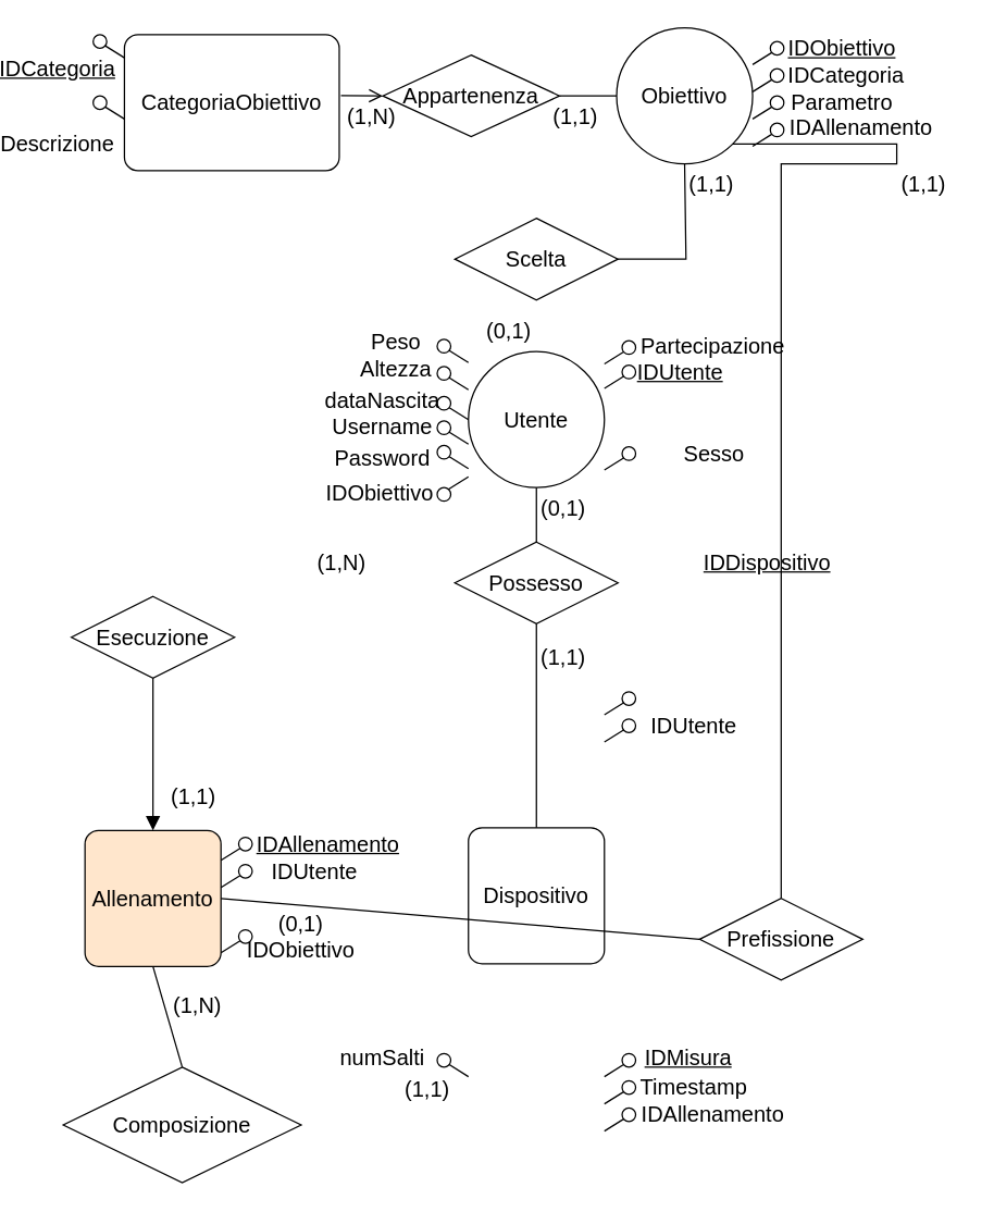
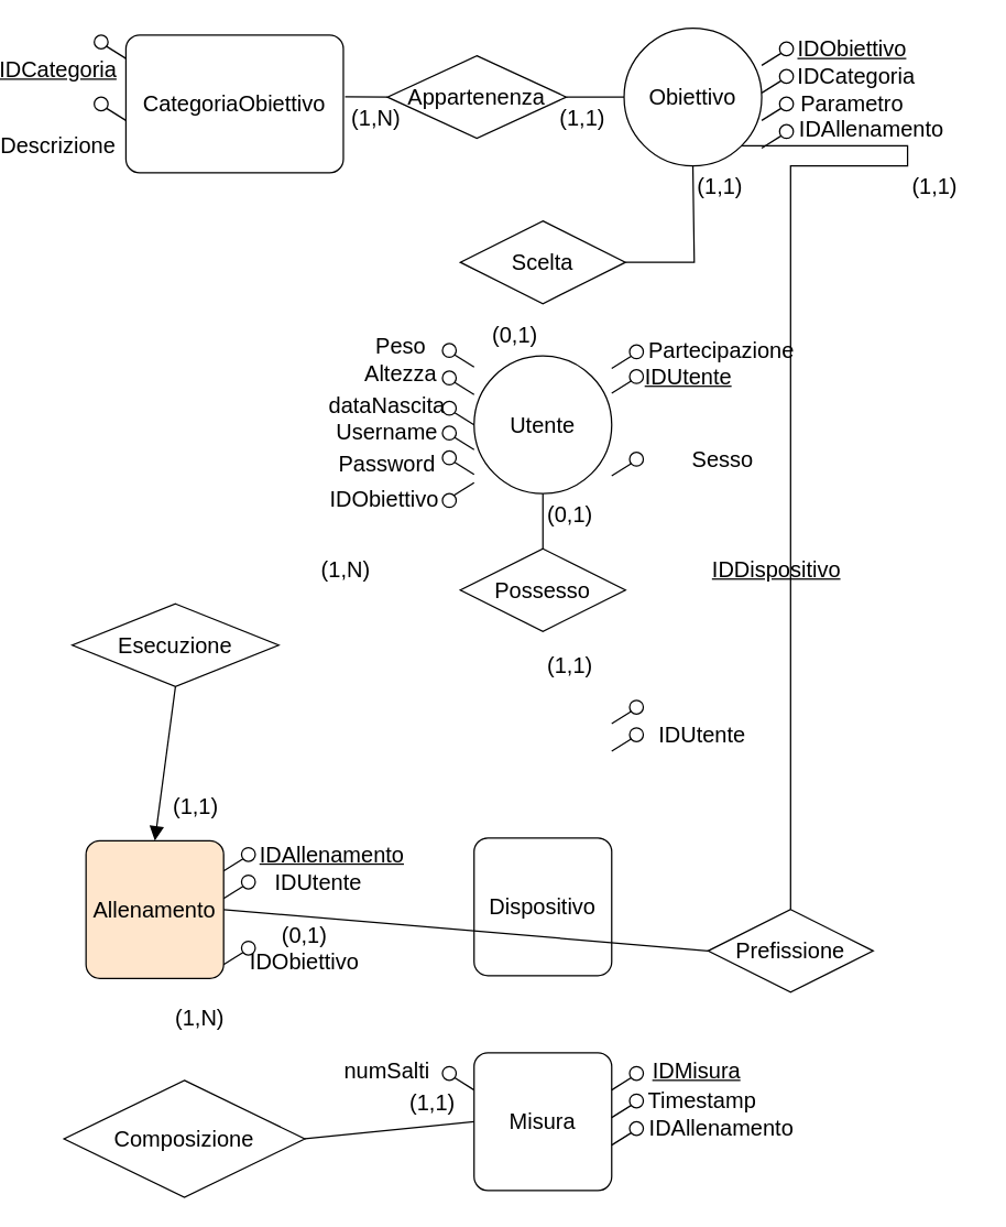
- <mxCell id="74" value="" style="endArrow=open;html=1;rounded=0;fontSize=12;startSize=8;endSize=8;curved=1;exitX=1.008;exitY=0.447;exitDx=0;exitDy=0;entryX=0;entryY=0.5;entryDx=0;entryDy=0;exitPerimeter=0;labelBackgroundColor=none;fontColor=default;" parent="1" source="59" target="64" edge="1"><mxGeometry relative="1" as="geometry"><mxPoint x="172" y="190" as="sourcePoint" /><mxPoint x="332" y="190" as="targetPoint" /></mxGeometry></mxCell>
+ <mxCell id="74" value="" style="endArrow=none;html=1;rounded=0;fontSize=12;startSize=8;endSize=8;curved=1;exitX=1.008;exitY=0.447;exitDx=0;exitDy=0;entryX=0;entryY=0.5;entryDx=0;entryDy=0;exitPerimeter=0;labelBackgroundColor=none;fontColor=default;" parent="1" source="59" target="64" edge="1"><mxGeometry relative="1" as="geometry"><mxPoint x="172" y="190" as="sourcePoint" /><mxPoint x="332" y="190" as="targetPoint" /></mxGeometry></mxCell>
- <mxCell id="62" value="Esecuzione" style="shape=rhombus;perimeter=rhombusPerimeter;whiteSpace=wrap;html=1;align=center;fontSize=16;labelBackgroundColor=none;" parent="1" vertex="1"><mxGeometry x="50" y="438" width="120" height="60" as="geometry" /></mxCell>
+ <mxCell id="62" value="Esecuzione" style="shape=rhombus;perimeter=rhombusPerimeter;whiteSpace=wrap;html=1;align=center;fontSize=16;labelBackgroundColor=none;" parent="1" vertex="1"><mxGeometry x="50" y="438" width="150" height="60" as="geometry" /></mxCell>
- <mxCell id="21" value="" style="endArrow=none;html=1;rounded=0;fontSize=12;startSize=8;endSize=8;curved=1;exitX=0.5;exitY=1;exitDx=0;exitDy=0;entryX=0.5;entryY=0;entryDx=0;entryDy=0;labelBackgroundColor=none;fontColor=default;" parent="1" source="19" target="17" edge="1"><mxGeometry relative="1" as="geometry"><mxPoint x="202" y="478" as="sourcePoint" /><mxPoint x="362" y="478" as="targetPoint" /></mxGeometry></mxCell>
- <mxCell id="40" value="" style="endArrow=none;html=1;rounded=0;fontSize=12;startSize=8;endSize=8;curved=1;exitX=0.5;exitY=1;exitDx=0;exitDy=0;entryX=0.5;entryY=0;entryDx=0;entryDy=0;labelBackgroundColor=none;fontColor=default;" parent="1" source="27" target="39" edge="1"><mxGeometry relative="1" as="geometry"><mxPoint x="110" y="720" as="sourcePoint" /><mxPoint x="292" y="874" as="targetPoint" /></mxGeometry></mxCell>
+ <mxCell id="24" value="Misura" style="rounded=1;arcSize=10;whiteSpace=wrap;html=1;align=center;fontSize=16;labelBackgroundColor=none;" parent="1" vertex="1"><mxGeometry x="342" y="764" width="100" height="100" as="geometry" /></mxCell>
+ <mxCell id="41" value="" style="endArrow=none;html=1;rounded=0;fontSize=12;startSize=8;endSize=8;curved=1;exitX=1;exitY=0.5;exitDx=0;exitDy=0;entryX=0;entryY=0.5;entryDx=0;entryDy=0;labelBackgroundColor=none;fontColor=default;" parent="1" source="39" target="24" edge="1"><mxGeometry relative="1" as="geometry"><mxPoint x="202" y="884" as="sourcePoint" /><mxPoint x="362" y="884" as="targetPoint" /></mxGeometry></mxCell>
